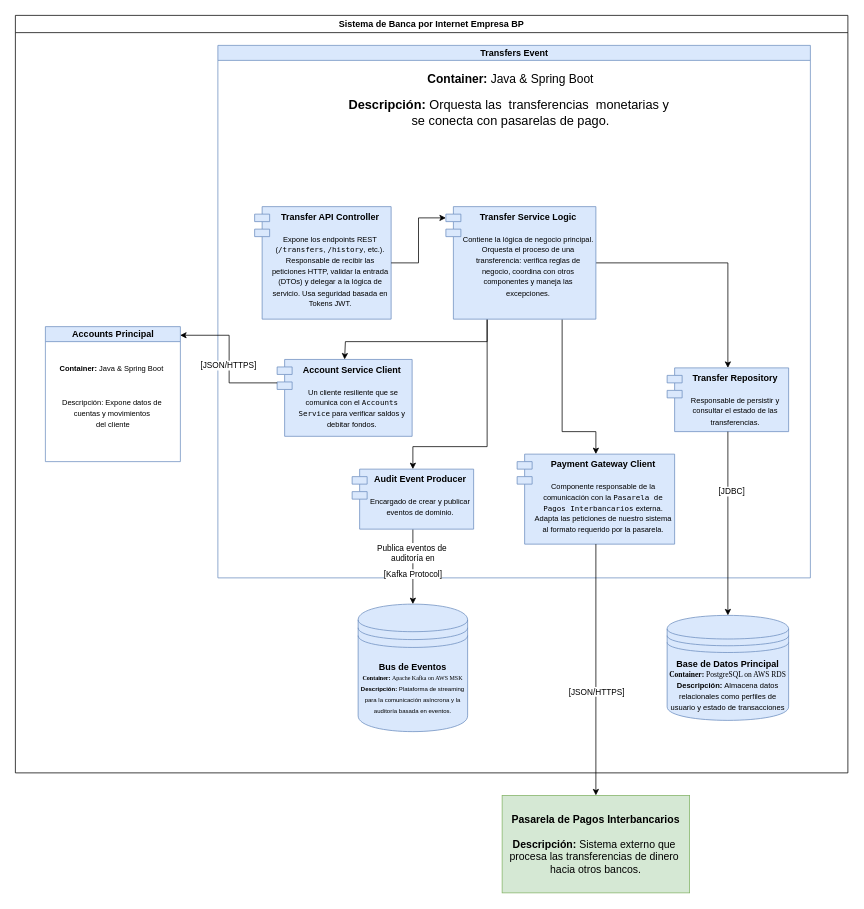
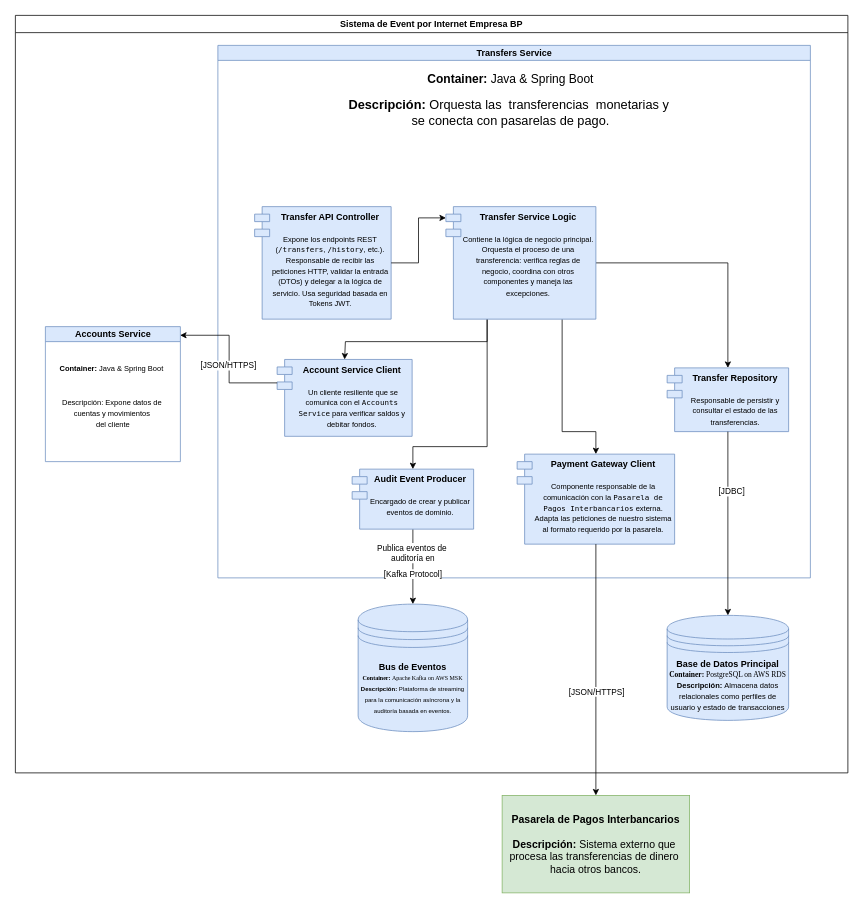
- <mxCell id="2" value="Sistema de Banca por Internet Empresa BP" style="swimlane;whiteSpace=wrap;html=1;" vertex="1" parent="1"><mxGeometry x="20" y="20" width="1110" height="1010" as="geometry"><mxRectangle x="40" y="360" width="140" height="30" as="alternateBounds" /></mxGeometry></mxCell>
+ <mxCell id="2" value="Sistema de Event por Internet Empresa BP" style="swimlane;whiteSpace=wrap;html=1;" vertex="1" parent="1"><mxGeometry x="20" y="20" width="1110" height="1010" as="geometry"><mxRectangle x="40" y="360" width="140" height="30" as="alternateBounds" /></mxGeometry></mxCell>
- <mxCell id="3" value="Transfers Event" style="swimlane;startSize=20;html=1;fillColor=#dae8fc;strokeColor=#6c8ebf;" vertex="1" parent="2"><mxGeometry x="270" y="40" width="790" height="710" as="geometry" /></mxCell>
+ <mxCell id="3" value="Transfers Service" style="swimlane;startSize=20;html=1;fillColor=#dae8fc;strokeColor=#6c8ebf;" vertex="1" parent="2"><mxGeometry x="270" y="40" width="790" height="710" as="geometry" /></mxCell>
- <mxCell id="24" value="Accounts Principal" style="swimlane;startSize=20;html=1;fillColor=#dae8fc;strokeColor=#6c8ebf;" vertex="1" parent="2"><mxGeometry x="40" y="415" width="180" height="180" as="geometry" /></mxCell>
+ <mxCell id="24" value="Accounts Service" style="swimlane;startSize=20;html=1;fillColor=#dae8fc;strokeColor=#6c8ebf;" vertex="1" parent="2"><mxGeometry x="40" y="415" width="180" height="180" as="geometry" /></mxCell>
